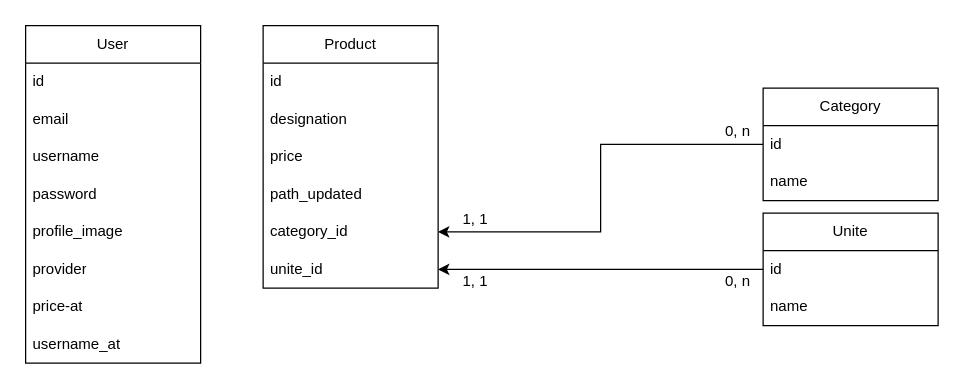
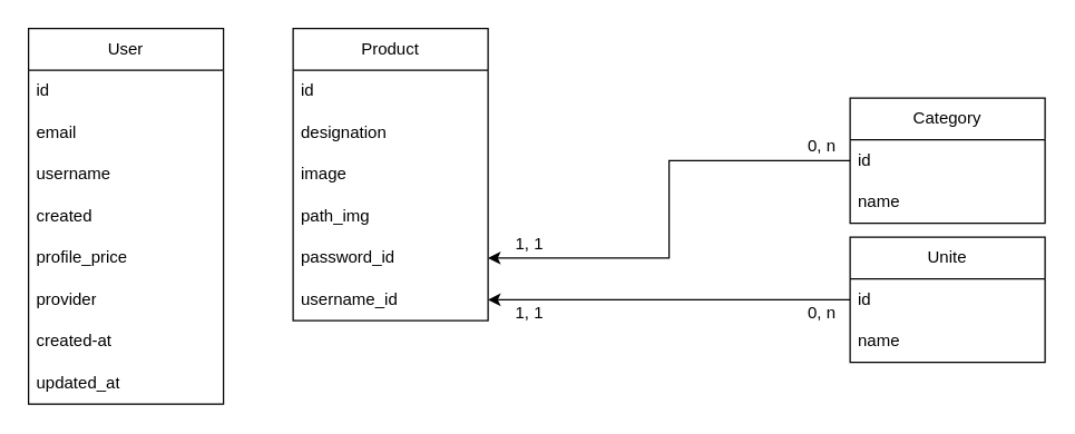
- <mxCell id="5" value="price" style="text;strokeColor=none;fillColor=none;align=left;verticalAlign=middle;spacingLeft=4;spacingRight=4;overflow=hidden;points=[[0,0.5],[1,0.5]];portConstraint=eastwest;rotatable=0;whiteSpace=wrap;html=1;" parent="2" vertex="1"><mxGeometry y="90" width="140" height="30" as="geometry" /></mxCell>
+ <mxCell id="5" value="image" style="text;strokeColor=none;fillColor=none;align=left;verticalAlign=middle;spacingLeft=4;spacingRight=4;overflow=hidden;points=[[0,0.5],[1,0.5]];portConstraint=eastwest;rotatable=0;whiteSpace=wrap;html=1;" parent="2" vertex="1"><mxGeometry y="90" width="140" height="30" as="geometry" /></mxCell>
- <mxCell id="25" value="password" style="text;strokeColor=none;fillColor=none;align=left;verticalAlign=middle;spacingLeft=4;spacingRight=4;overflow=hidden;points=[[0,0.5],[1,0.5]];portConstraint=eastwest;rotatable=0;whiteSpace=wrap;html=1;" parent="21" vertex="1"><mxGeometry y="120" width="140" height="30" as="geometry" /></mxCell>
+ <mxCell id="25" value="created" style="text;strokeColor=none;fillColor=none;align=left;verticalAlign=middle;spacingLeft=4;spacingRight=4;overflow=hidden;points=[[0,0.5],[1,0.5]];portConstraint=eastwest;rotatable=0;whiteSpace=wrap;html=1;" parent="21" vertex="1"><mxGeometry y="120" width="140" height="30" as="geometry" /></mxCell>
- <mxCell id="6" value="path_updated" style="text;strokeColor=none;fillColor=none;align=left;verticalAlign=middle;spacingLeft=4;spacingRight=4;overflow=hidden;points=[[0,0.5],[1,0.5]];portConstraint=eastwest;rotatable=0;whiteSpace=wrap;html=1;" parent="2" vertex="1"><mxGeometry y="120" width="140" height="30" as="geometry" /></mxCell>
+ <mxCell id="6" value="path_img" style="text;strokeColor=none;fillColor=none;align=left;verticalAlign=middle;spacingLeft=4;spacingRight=4;overflow=hidden;points=[[0,0.5],[1,0.5]];portConstraint=eastwest;rotatable=0;whiteSpace=wrap;html=1;" parent="2" vertex="1"><mxGeometry y="120" width="140" height="30" as="geometry" /></mxCell>
- <mxCell id="26" value="profile_image" style="text;strokeColor=none;fillColor=none;align=left;verticalAlign=middle;spacingLeft=4;spacingRight=4;overflow=hidden;points=[[0,0.5],[1,0.5]];portConstraint=eastwest;rotatable=0;whiteSpace=wrap;html=1;" parent="21" vertex="1"><mxGeometry y="150" width="140" height="30" as="geometry" /></mxCell>
+ <mxCell id="26" value="profile_price" style="text;strokeColor=none;fillColor=none;align=left;verticalAlign=middle;spacingLeft=4;spacingRight=4;overflow=hidden;points=[[0,0.5],[1,0.5]];portConstraint=eastwest;rotatable=0;whiteSpace=wrap;html=1;" parent="21" vertex="1"><mxGeometry y="150" width="140" height="30" as="geometry" /></mxCell>
- <mxCell id="7" value="category_id" style="text;strokeColor=none;fillColor=none;align=left;verticalAlign=middle;spacingLeft=4;spacingRight=4;overflow=hidden;points=[[0,0.5],[1,0.5]];portConstraint=eastwest;rotatable=0;whiteSpace=wrap;html=1;" parent="2" vertex="1"><mxGeometry y="150" width="140" height="30" as="geometry" /></mxCell>
+ <mxCell id="7" value="password_id" style="text;strokeColor=none;fillColor=none;align=left;verticalAlign=middle;spacingLeft=4;spacingRight=4;overflow=hidden;points=[[0,0.5],[1,0.5]];portConstraint=eastwest;rotatable=0;whiteSpace=wrap;html=1;" parent="2" vertex="1"><mxGeometry y="150" width="140" height="30" as="geometry" /></mxCell>
- <mxCell id="8" value="unite_id" style="text;strokeColor=none;fillColor=none;align=left;verticalAlign=middle;spacingLeft=4;spacingRight=4;overflow=hidden;points=[[0,0.5],[1,0.5]];portConstraint=eastwest;rotatable=0;whiteSpace=wrap;html=1;" parent="2" vertex="1"><mxGeometry y="180" width="140" height="30" as="geometry" /></mxCell>
+ <mxCell id="8" value="username_id" style="text;strokeColor=none;fillColor=none;align=left;verticalAlign=middle;spacingLeft=4;spacingRight=4;overflow=hidden;points=[[0,0.5],[1,0.5]];portConstraint=eastwest;rotatable=0;whiteSpace=wrap;html=1;" parent="2" vertex="1"><mxGeometry y="180" width="140" height="30" as="geometry" /></mxCell>
- <mxCell id="28" value="price-at" style="text;strokeColor=none;fillColor=none;align=left;verticalAlign=middle;spacingLeft=4;spacingRight=4;overflow=hidden;points=[[0,0.5],[1,0.5]];portConstraint=eastwest;rotatable=0;whiteSpace=wrap;html=1;" parent="21" vertex="1"><mxGeometry y="210" width="140" height="30" as="geometry" /></mxCell>
+ <mxCell id="28" value="created-at" style="text;strokeColor=none;fillColor=none;align=left;verticalAlign=middle;spacingLeft=4;spacingRight=4;overflow=hidden;points=[[0,0.5],[1,0.5]];portConstraint=eastwest;rotatable=0;whiteSpace=wrap;html=1;" parent="21" vertex="1"><mxGeometry y="210" width="140" height="30" as="geometry" /></mxCell>
- <mxCell id="29" value="username_at" style="text;strokeColor=none;fillColor=none;align=left;verticalAlign=middle;spacingLeft=4;spacingRight=4;overflow=hidden;points=[[0,0.5],[1,0.5]];portConstraint=eastwest;rotatable=0;whiteSpace=wrap;html=1;" parent="21" vertex="1"><mxGeometry y="240" width="140" height="30" as="geometry" /></mxCell>
+ <mxCell id="29" value="updated_at" style="text;strokeColor=none;fillColor=none;align=left;verticalAlign=middle;spacingLeft=4;spacingRight=4;overflow=hidden;points=[[0,0.5],[1,0.5]];portConstraint=eastwest;rotatable=0;whiteSpace=wrap;html=1;" parent="21" vertex="1"><mxGeometry y="240" width="140" height="30" as="geometry" /></mxCell>
